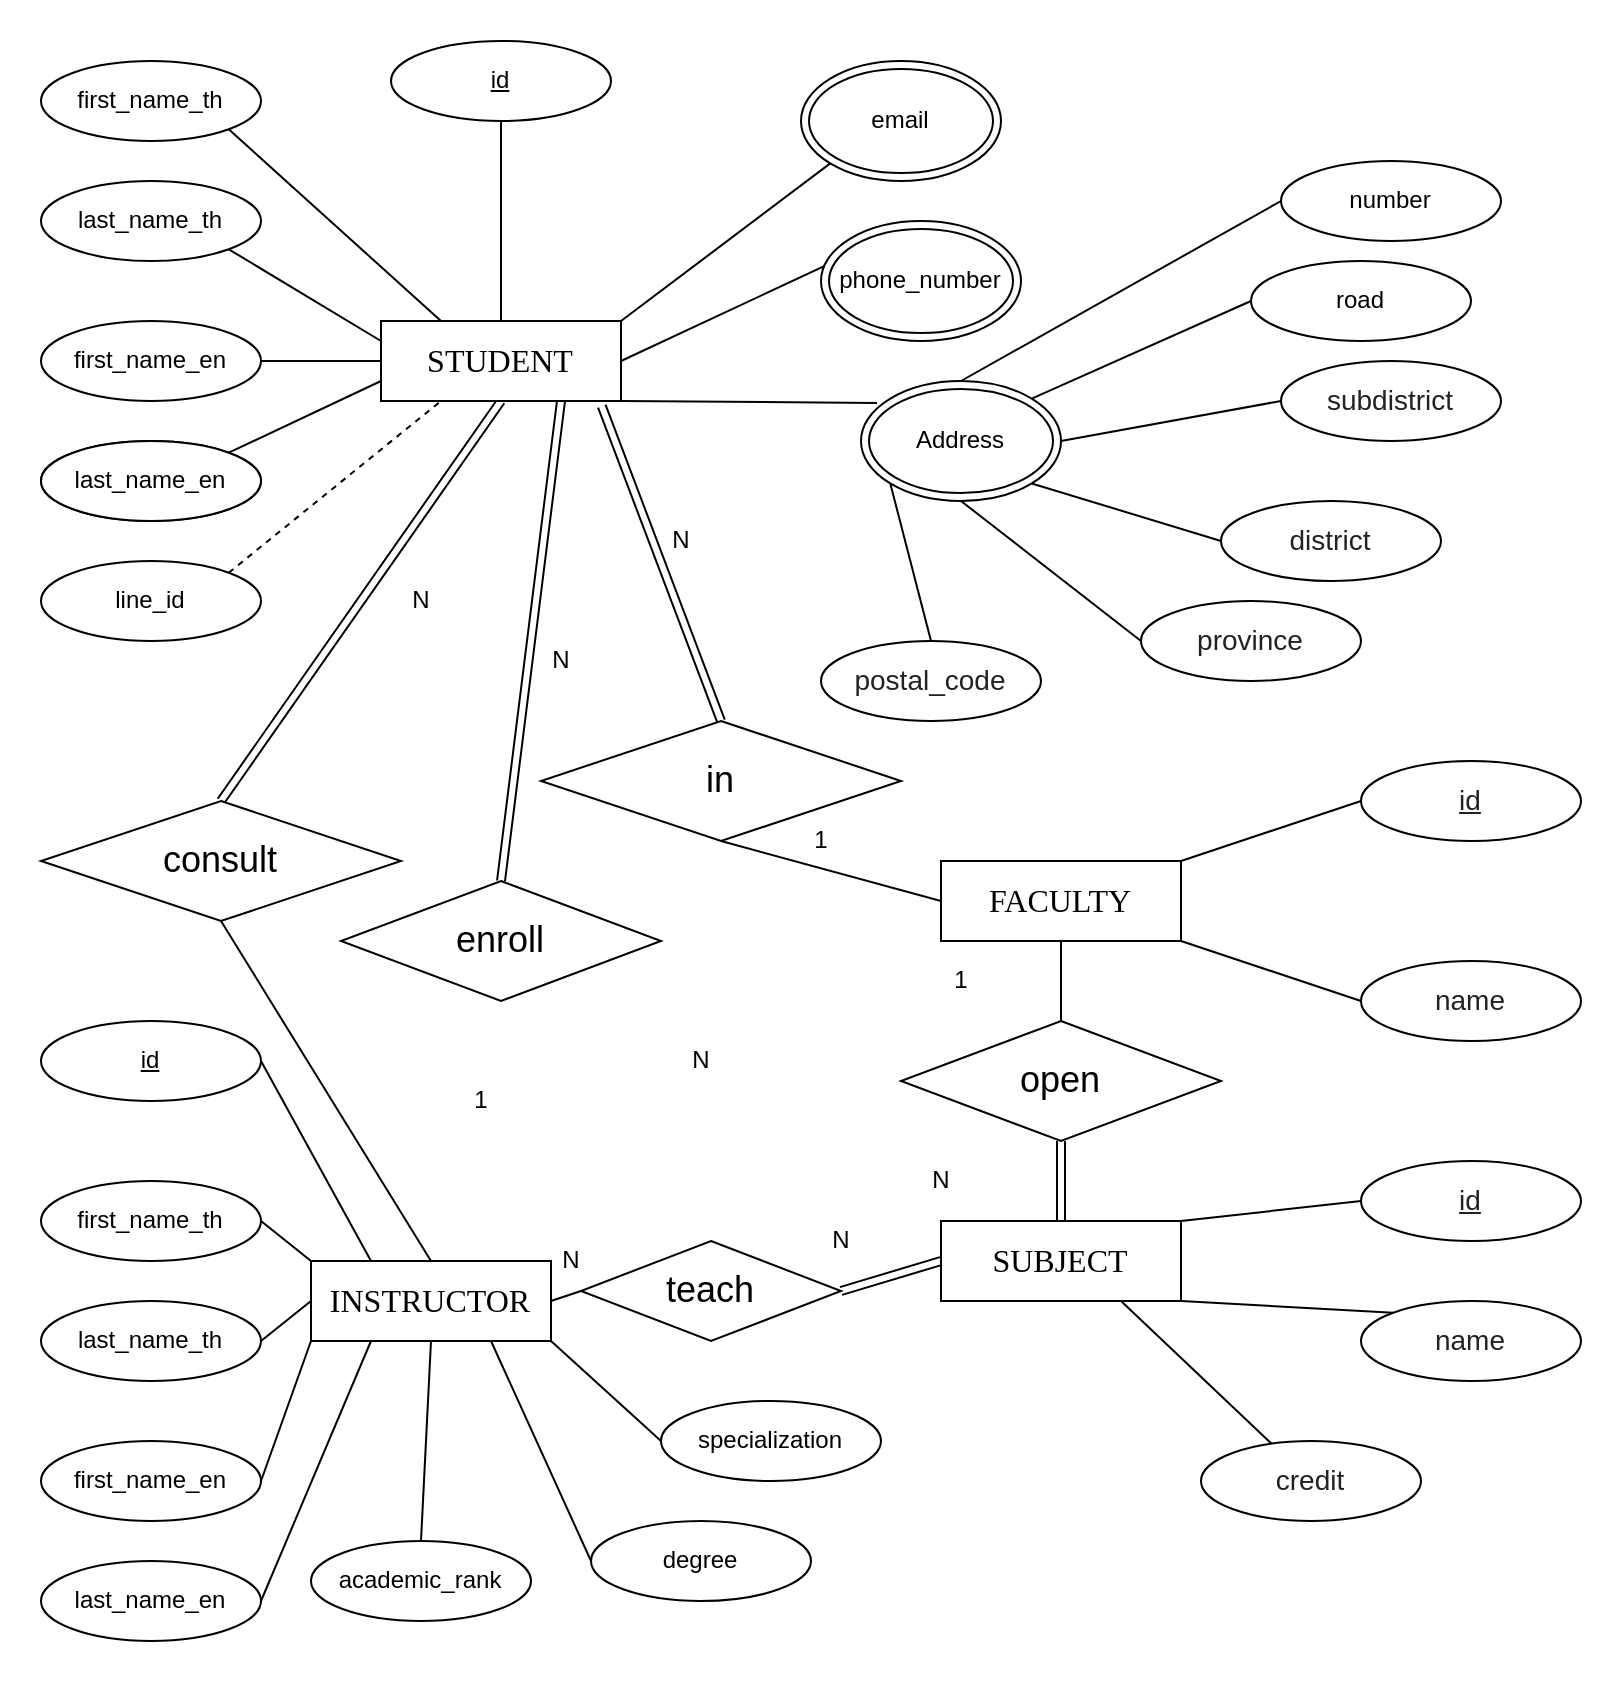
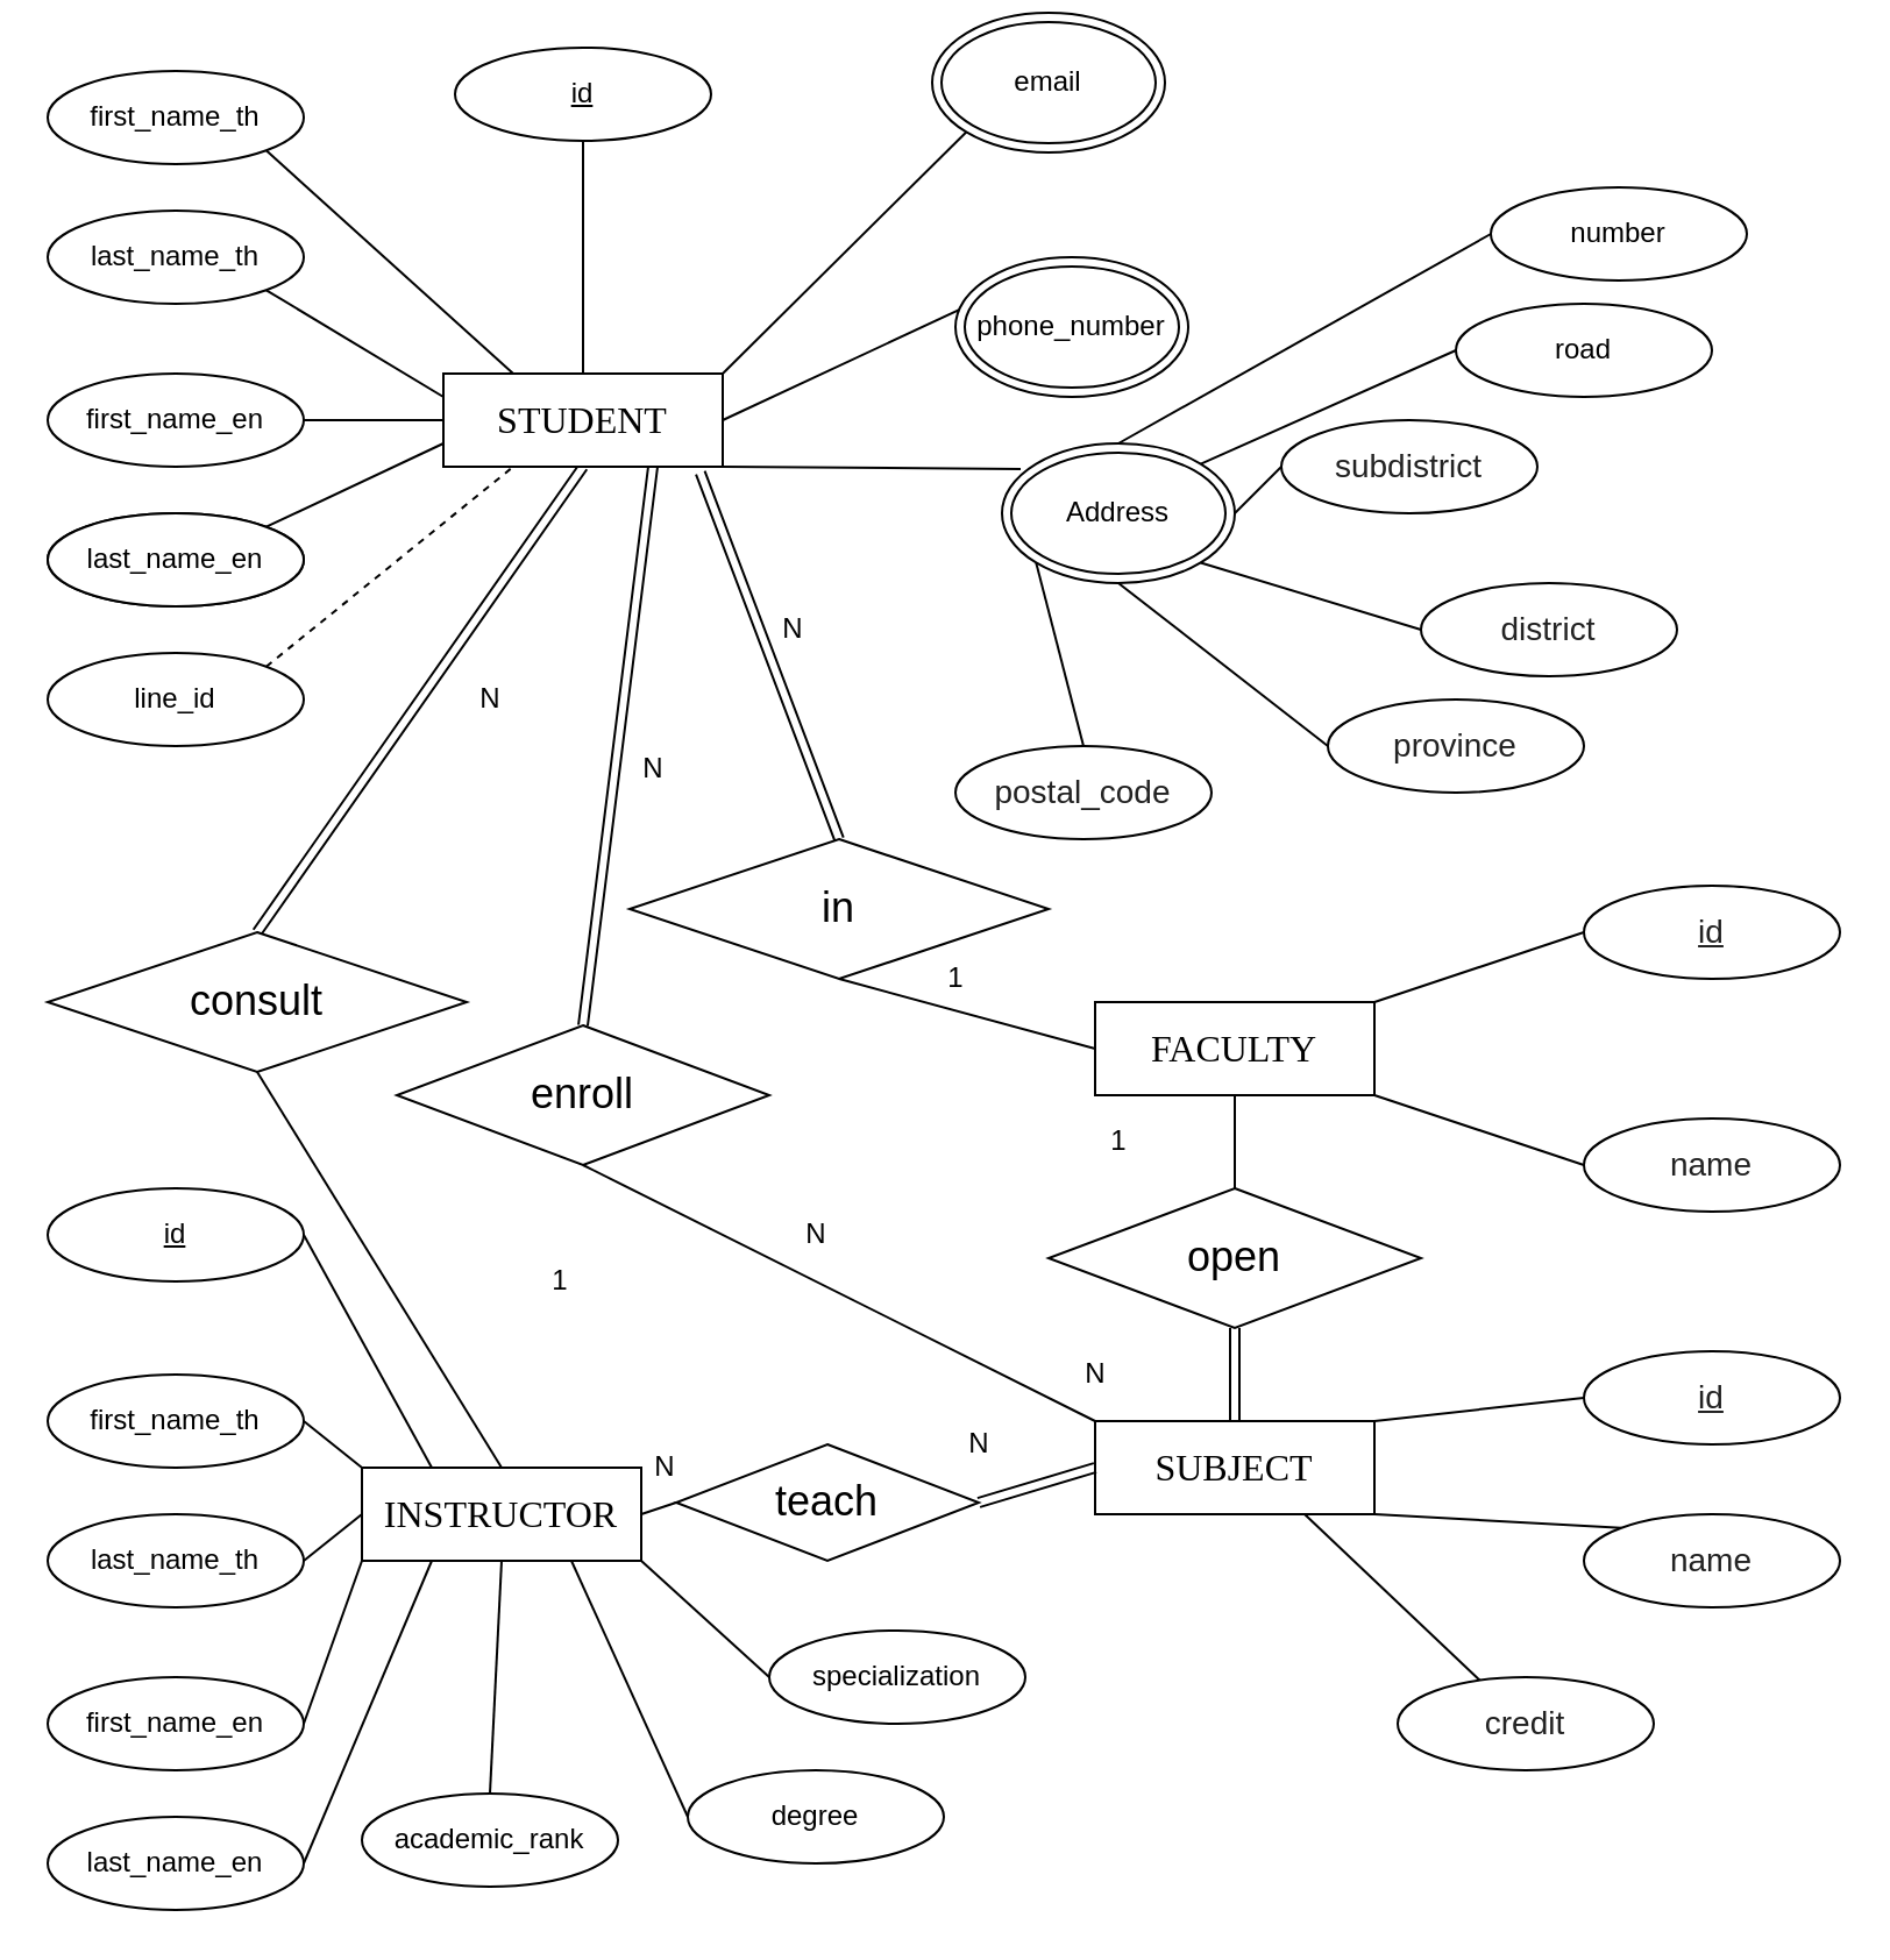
- <mxCell id="19" value="email" style="ellipse;shape=doubleEllipse;whiteSpace=wrap;html=1;" parent="1" vertex="1"><mxGeometry x="400" y="30" width="100" height="60" as="geometry" /></mxCell>
+ <mxCell id="19" value="email" style="ellipse;shape=doubleEllipse;whiteSpace=wrap;html=1;" parent="1" vertex="1"><mxGeometry x="400" y="5" width="100" height="60" as="geometry" /></mxCell>
- <mxCell id="42" value="&lt;span style=&quot;color: rgb(34 , 34 , 34) ; font-family: sans-serif ; font-size: 14px ; background-color: rgb(255 , 255 , 255)&quot;&gt;subdistrict&lt;/span&gt;" style="ellipse;whiteSpace=wrap;html=1;" parent="1" vertex="1"><mxGeometry x="640" y="180" width="110" height="40" as="geometry" /></mxCell>
+ <mxCell id="42" value="&lt;span style=&quot;color: rgb(34 , 34 , 34) ; font-family: sans-serif ; font-size: 14px ; background-color: rgb(255 , 255 , 255)&quot;&gt;subdistrict&lt;/span&gt;" style="ellipse;whiteSpace=wrap;html=1;" parent="1" vertex="1"><mxGeometry x="550" y="180" width="110" height="40" as="geometry" /></mxCell>
+ <mxCell id="69" style="edgeStyle=none;rounded=0;orthogonalLoop=1;jettySize=auto;html=1;exitX=0.5;exitY=1;exitDx=0;exitDy=0;entryX=0;entryY=0;entryDx=0;entryDy=0;startArrow=none;startFill=0;endArrow=none;endFill=0;" parent="1" source="70" target="64" edge="1"><mxGeometry relative="1" as="geometry" /></mxCell>
